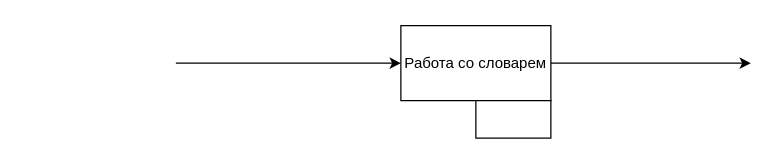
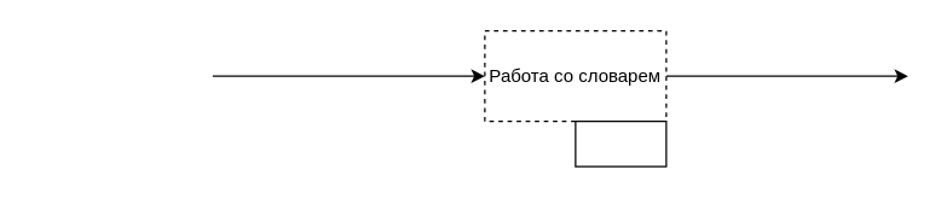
- <mxCell id="3" value="&lt;p style=&quot;line-height: 120%&quot;&gt;Работа со&amp;nbsp;словарем&lt;br&gt;&lt;/p&gt;" style="rounded=0;whiteSpace=wrap;html=1;glass=0;shadow=0;sketch=0;" vertex="1" parent="1"><mxGeometry x="320" y="20" width="120" height="60" as="geometry" /></mxCell>
+ <mxCell id="3" value="&lt;p style=&quot;line-height: 120%&quot;&gt;Работа со&amp;nbsp;словарем&lt;br&gt;&lt;/p&gt;" style="rounded=0;whiteSpace=wrap;html=1;glass=0;shadow=0;sketch=0;dashed=1;" vertex="1" parent="1"><mxGeometry x="320" y="20" width="120" height="60" as="geometry" /></mxCell>
